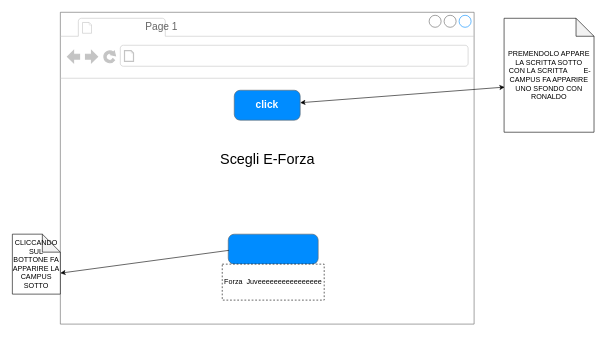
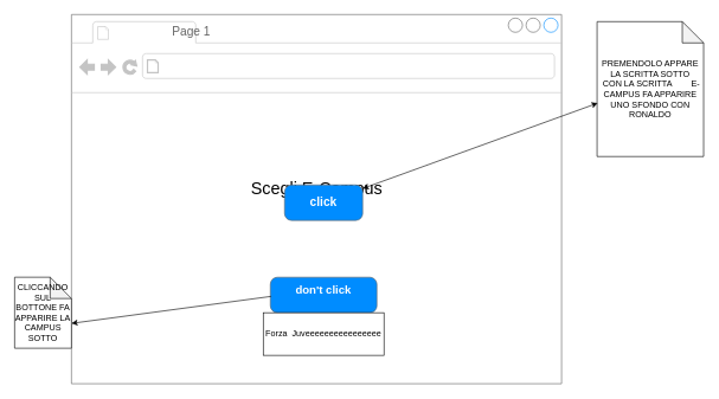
- <mxCell id="4" value="click&lt;br&gt;" style="strokeWidth=1;shadow=0;dashed=0;align=center;html=1;shape=mxgraph.mockup.buttons.button;strokeColor=#666666;fontColor=#ffffff;mainText=;buttonStyle=round;fontSize=17;fontStyle=1;fillColor=#008cff;whiteSpace=wrap;" parent="2" vertex="1"><mxGeometry x="290" y="130" width="110" height="50" as="geometry" /></mxCell>
+ <mxCell id="4" value="click&lt;br&gt;" style="strokeWidth=1;shadow=0;dashed=0;align=center;html=1;shape=mxgraph.mockup.buttons.button;strokeColor=#666666;fontColor=#ffffff;mainText=;buttonStyle=round;fontSize=17;fontStyle=1;fillColor=#008cff;whiteSpace=wrap;" parent="2" vertex="1"><mxGeometry x="300" y="240" width="110" height="50" as="geometry" /></mxCell>
- <mxCell id="2" value="&lt;font style=&quot;font-size: 24px&quot;&gt;&lt;font style=&quot;vertical-align: inherit&quot;&gt;&lt;font style=&quot;vertical-align: inherit&quot;&gt;Scegli E-Forza &lt;/font&gt;&lt;/font&gt;&lt;br&gt;&lt;br&gt;&lt;/font&gt;" style="strokeWidth=1;shadow=0;dashed=0;align=center;html=1;shape=mxgraph.mockup.containers.browserWindow;rSize=0;strokeColor=#666666;strokeColor2=#008cff;strokeColor3=#c4c4c4;mainText=,;recursiveResize=0;" parent="1" vertex="1"><mxGeometry x="100" y="20" width="690" height="520" as="geometry" /></mxCell>
+ <mxCell id="2" value="&lt;font style=&quot;font-size: 24px&quot;&gt;&lt;font style=&quot;vertical-align: inherit&quot;&gt;&lt;font style=&quot;vertical-align: inherit&quot;&gt;Scegli E-Campus &lt;/font&gt;&lt;/font&gt;&lt;br&gt;&lt;br&gt;&lt;/font&gt;" style="strokeWidth=1;shadow=0;dashed=0;align=center;html=1;shape=mxgraph.mockup.containers.browserWindow;rSize=0;strokeColor=#666666;strokeColor2=#008cff;strokeColor3=#c4c4c4;mainText=,;recursiveResize=0;" parent="1" vertex="1"><mxGeometry x="100" y="20" width="690" height="520" as="geometry" /></mxCell>
+ <mxCell id="6" value="don't click" style="strokeWidth=1;shadow=0;dashed=0;align=center;html=1;shape=mxgraph.mockup.anchor;fontSize=16;fontColor=#ffffff;fontStyle=1;whiteSpace=wrap;" parent="5" vertex="1"><mxGeometry y="8" width="150" height="20" as="geometry" /></mxCell>
- <mxCell id="8" value="Forza&amp;nbsp; Juveeeeeeeeeeeeeeee" style="rounded=0;whiteSpace=wrap;html=1;dashed=1;" parent="2" vertex="1"><mxGeometry x="270" y="420" width="170" height="60" as="geometry" /></mxCell>
+ <mxCell id="8" value="Forza&amp;nbsp; Juveeeeeeeeeeeeeeee" style="rounded=0;whiteSpace=wrap;html=1;" parent="2" vertex="1"><mxGeometry x="270" y="420" width="170" height="60" as="geometry" /></mxCell>
